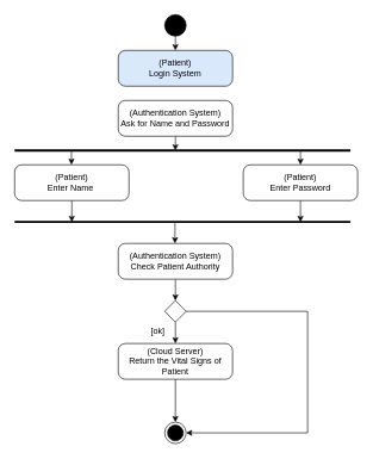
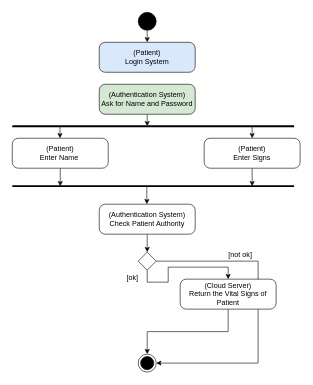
- <mxCell id="7" value="(Authentication System)&lt;div&gt;Ask for Name and Password&lt;/div&gt;" style="html=1;dashed=0;rounded=1;absoluteArcSize=1;arcSize=20;verticalAlign=middle;align=center;whiteSpace=wrap;" vertex="1" parent="1"><mxGeometry x="165" y="140" width="160" height="50" as="geometry" /></mxCell>
+ <mxCell id="7" value="(Authentication System)&lt;div&gt;Ask for Name and Password&lt;/div&gt;" style="html=1;dashed=0;rounded=1;absoluteArcSize=1;arcSize=20;verticalAlign=middle;align=center;whiteSpace=wrap;fillColor=#d5e8d4;" vertex="1" parent="1"><mxGeometry x="165" y="140" width="160" height="50" as="geometry" /></mxCell>
- <mxCell id="11" value="(Patient)&lt;div&gt;Enter Password&lt;/div&gt;" style="html=1;dashed=0;rounded=1;absoluteArcSize=1;arcSize=20;verticalAlign=middle;align=center;whiteSpace=wrap;" vertex="1" parent="1"><mxGeometry x="340" y="230" width="160" height="50" as="geometry" /></mxCell>
+ <mxCell id="11" value="(Patient)&lt;div&gt;Enter Signs&lt;/div&gt;" style="html=1;dashed=0;rounded=1;absoluteArcSize=1;arcSize=20;verticalAlign=middle;align=center;whiteSpace=wrap;" vertex="1" parent="1"><mxGeometry x="340" y="230" width="160" height="50" as="geometry" /></mxCell>
+ <mxCell id="25" value="[not ok]" style="text;html=1;align=center;verticalAlign=middle;resizable=0;points=[];autosize=1;strokeColor=none;fillColor=none;" vertex="1" parent="1"><mxGeometry x="370" y="410" width="60" height="30" as="geometry" /></mxCell>
- <mxCell id="23" value="(Cloud Server)&lt;div&gt;Return the Vital Signs of Patient&lt;/div&gt;" style="html=1;dashed=0;rounded=1;absoluteArcSize=1;arcSize=20;verticalAlign=middle;align=center;whiteSpace=wrap;" vertex="1" parent="1"><mxGeometry x="165" y="480" width="160" height="50" as="geometry" /></mxCell>
+ <mxCell id="23" value="(Cloud Server)&lt;div&gt;Return the Vital Signs of Patient&lt;/div&gt;" style="html=1;dashed=0;rounded=1;absoluteArcSize=1;arcSize=20;verticalAlign=middle;align=center;whiteSpace=wrap;" vertex="1" parent="1"><mxGeometry x="300" y="465" width="160" height="50" as="geometry" /></mxCell>
